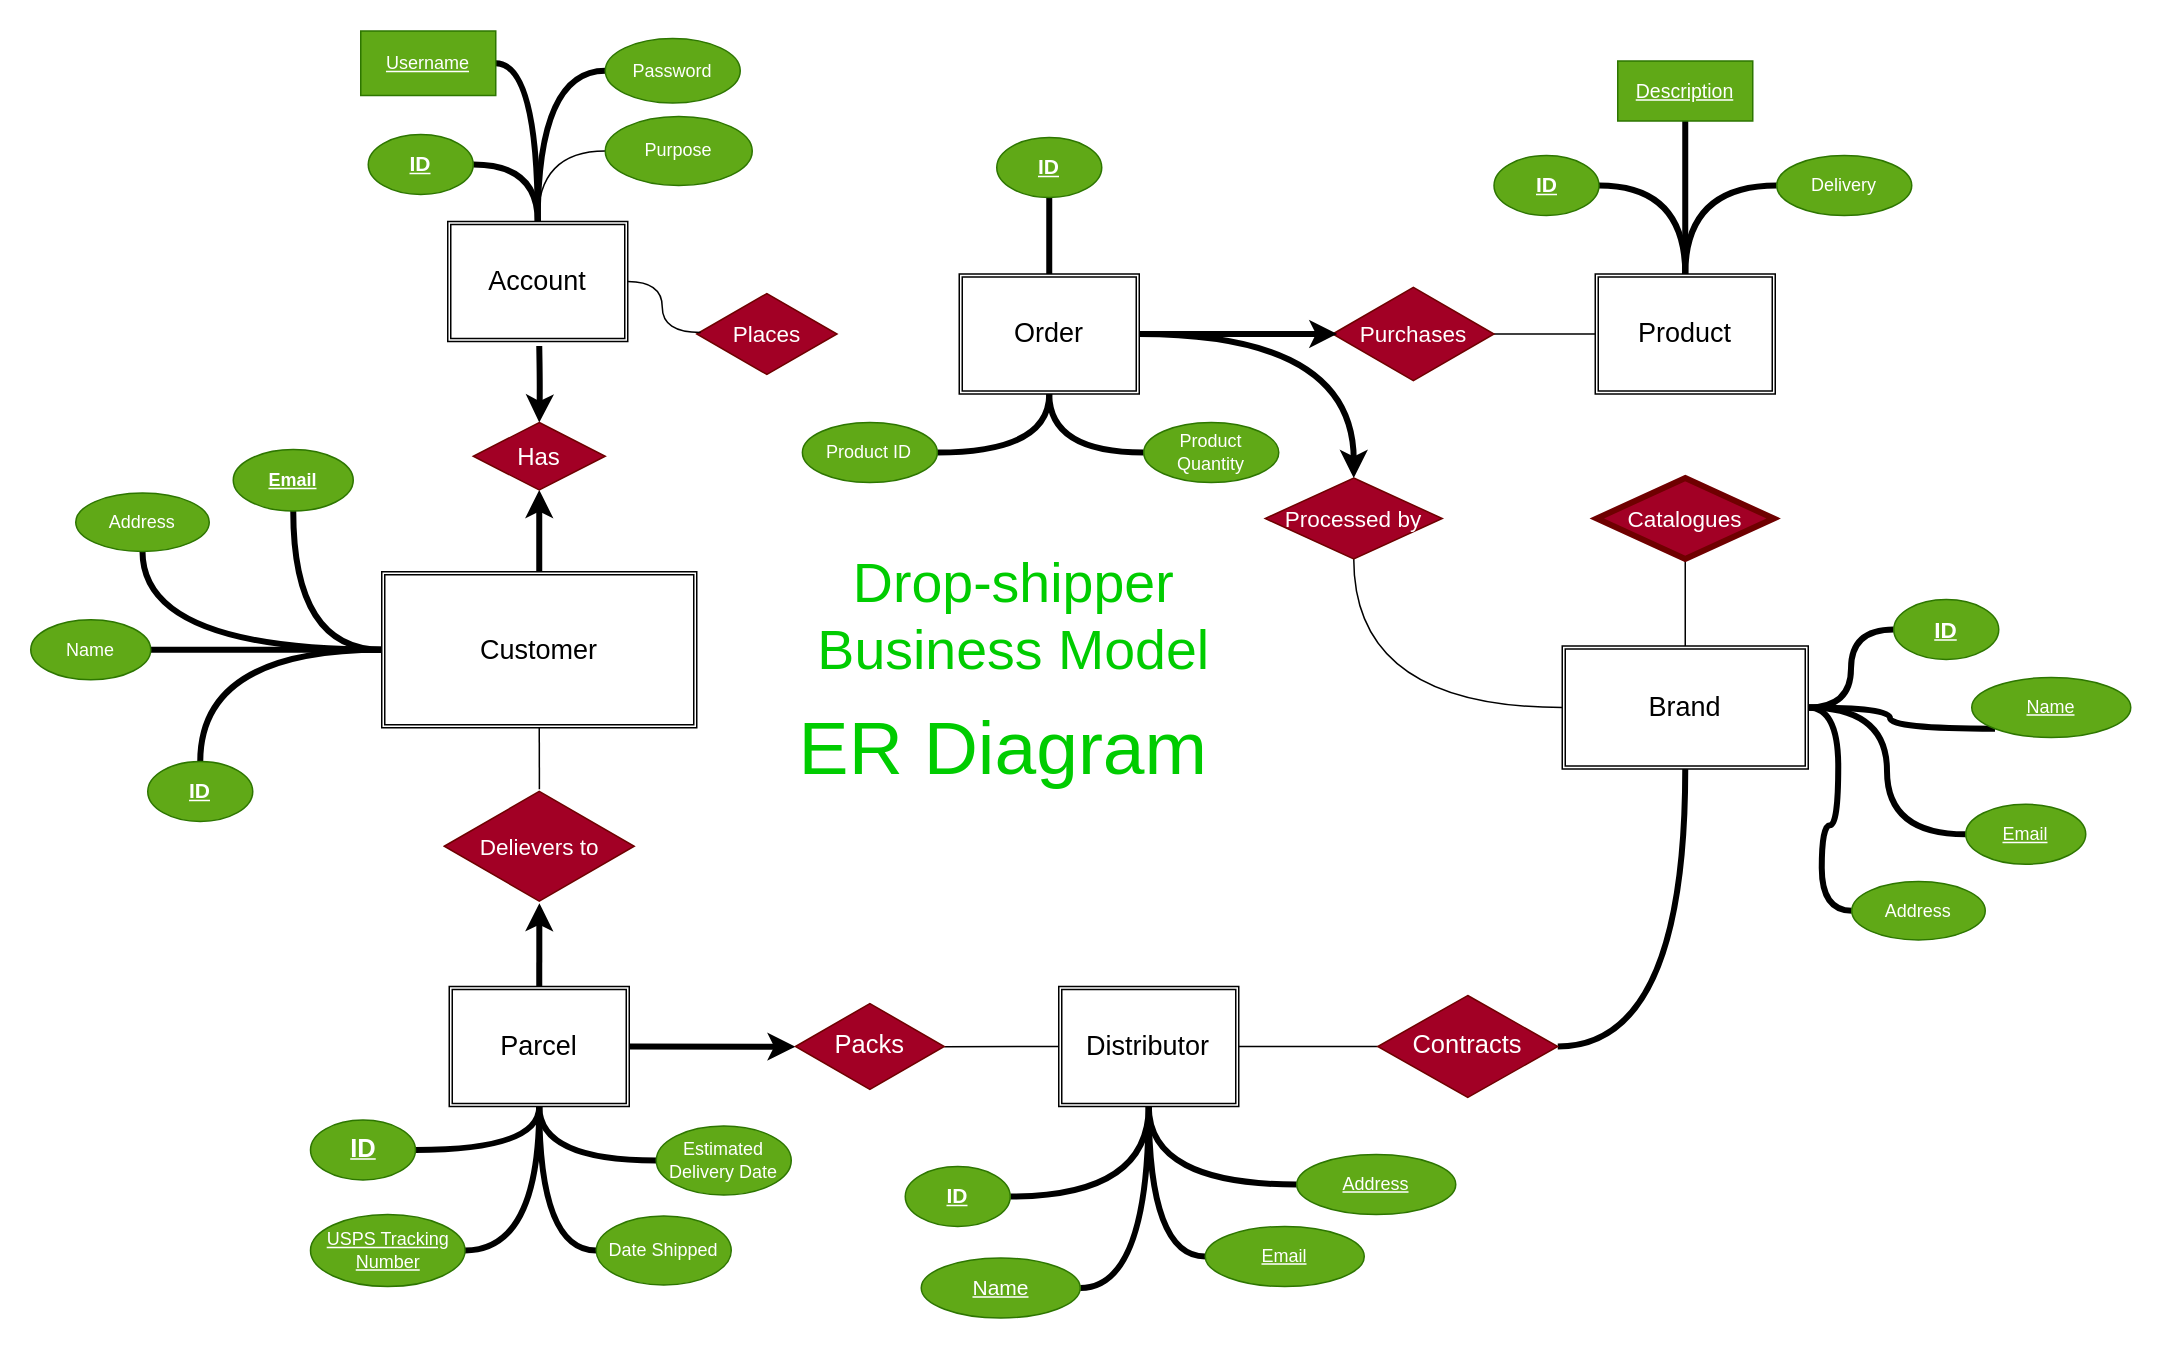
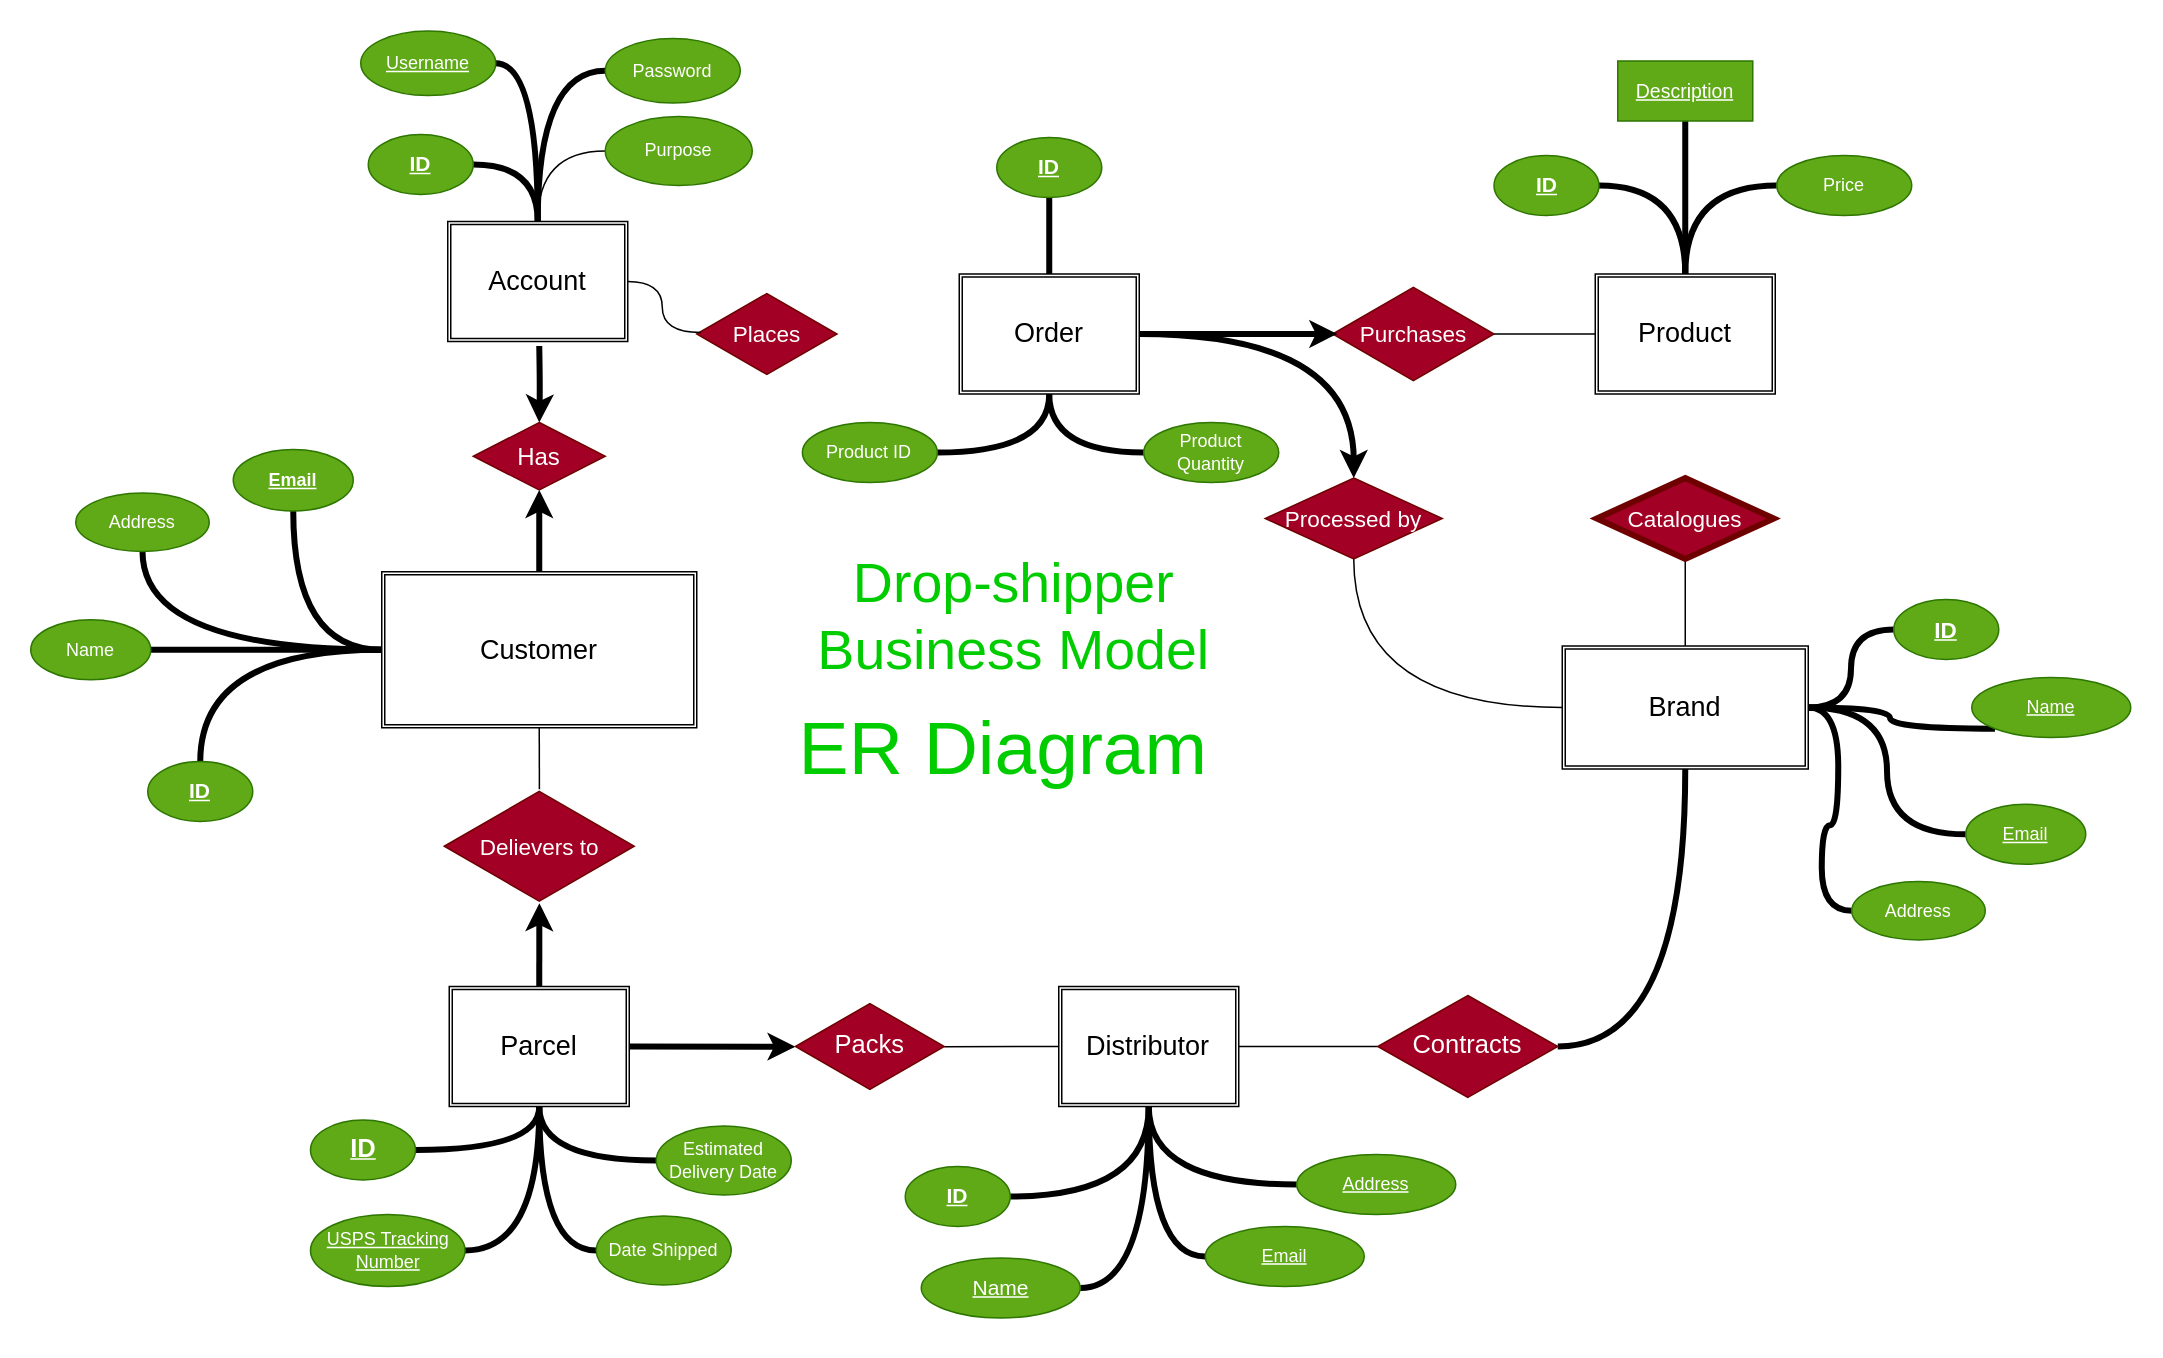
- <mxCell id="85" value="&lt;u&gt;Username&lt;/u&gt;" style="whiteSpace=wrap;html=1;shadow=0;strokeColor=#2D7600;fillColor=#60a917;fontColor=#ffffff;rounded=0;" parent="1" vertex="1"><mxGeometry x="240" y="20" width="90" height="43" as="geometry" /></mxCell>
+ <mxCell id="85" value="&lt;u&gt;Username&lt;/u&gt;" style="ellipse;whiteSpace=wrap;html=1;rounded=0;shadow=0;strokeColor=#2D7600;fillColor=#60a917;fontColor=#ffffff;" parent="1" vertex="1"><mxGeometry x="240" y="20" width="90" height="43" as="geometry" /></mxCell>
- <mxCell id="32" value="Delivery" style="ellipse;whiteSpace=wrap;html=1;rounded=0;shadow=0;strokeColor=#2D7600;fillColor=#60a917;fontColor=#ffffff;" parent="1" vertex="1"><mxGeometry x="1184" y="103" width="90" height="40" as="geometry" /></mxCell>
+ <mxCell id="32" value="Price" style="ellipse;whiteSpace=wrap;html=1;rounded=0;shadow=0;strokeColor=#2D7600;fillColor=#60a917;fontColor=#ffffff;" parent="1" vertex="1"><mxGeometry x="1184" y="103" width="90" height="40" as="geometry" /></mxCell>
